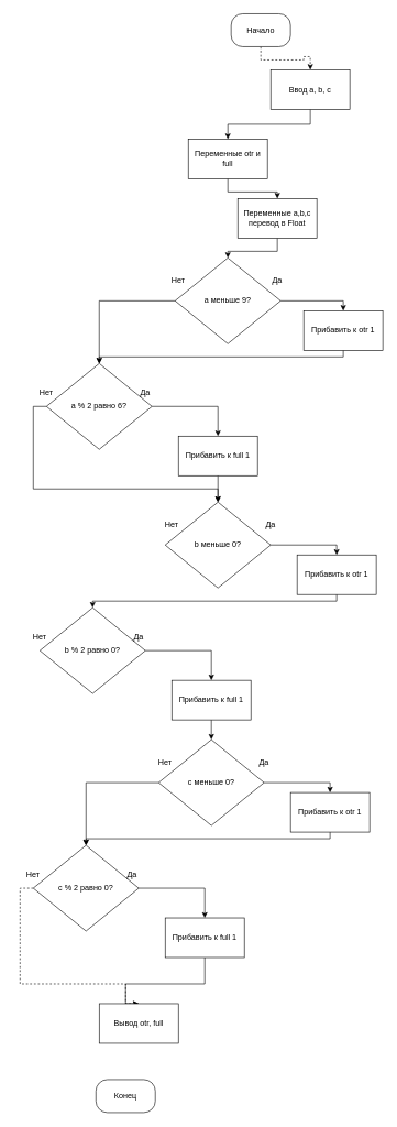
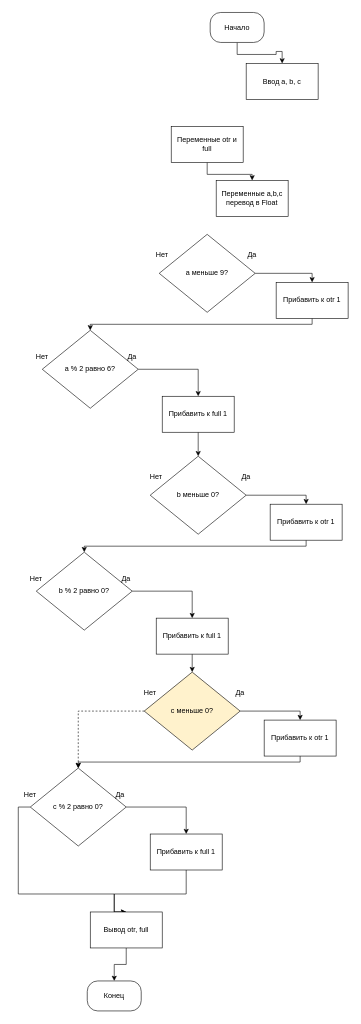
- <mxCell id="2" style="edgeStyle=orthogonalEdgeStyle;rounded=0;orthogonalLoop=1;jettySize=auto;html=1;exitX=0.5;exitY=1;exitDx=0;exitDy=0;entryX=0.5;entryY=0;entryDx=0;entryDy=0;dashed=1;" parent="1" source="3" target="8" edge="1"><mxGeometry relative="1" as="geometry" /></mxCell>
+ <mxCell id="2" style="edgeStyle=orthogonalEdgeStyle;rounded=0;orthogonalLoop=1;jettySize=auto;html=1;exitX=0.5;exitY=1;exitDx=0;exitDy=0;entryX=0.5;entryY=0;entryDx=0;entryDy=0;" parent="1" source="3" target="8" edge="1"><mxGeometry relative="1" as="geometry" /></mxCell>
- <mxCell id="7" style="edgeStyle=orthogonalEdgeStyle;rounded=0;orthogonalLoop=1;jettySize=auto;html=1;exitX=0.5;exitY=1;exitDx=0;exitDy=0;entryX=0.5;entryY=0;entryDx=0;entryDy=0;" parent="1" source="8" target="19" edge="1"><mxGeometry relative="1" as="geometry" /></mxCell>
- <mxCell id="48" style="edgeStyle=orthogonalEdgeStyle;rounded=0;orthogonalLoop=1;jettySize=auto;html=1;exitX=0.5;exitY=1;exitDx=0;exitDy=0;entryX=0.5;entryY=0;entryDx=0;entryDy=0;" edge="1" parent="1" source="49" target="6"><mxGeometry relative="1" as="geometry" /></mxCell>
- <mxCell id="4" style="edgeStyle=orthogonalEdgeStyle;rounded=0;orthogonalLoop=1;jettySize=auto;html=1;exitX=0;exitY=0.5;exitDx=0;exitDy=0;entryX=0.5;entryY=0;entryDx=0;entryDy=0;" parent="1" source="6" target="13" edge="1"><mxGeometry relative="1" as="geometry" /></mxCell>
- <mxCell id="12" style="edgeStyle=orthogonalEdgeStyle;rounded=0;orthogonalLoop=1;jettySize=auto;html=1;exitX=0;exitY=0.5;exitDx=0;exitDy=0;entryX=0.5;entryY=0;entryDx=0;entryDy=0;" edge="1" parent="1" source="13" target="23"><mxGeometry relative="1" as="geometry"><Array as="points"><mxPoint x="50" y="615" /><mxPoint x="50" y="740" /><mxPoint x="330" y="740" /></Array></mxGeometry></mxCell>
- <mxCell id="34" style="edgeStyle=orthogonalEdgeStyle;rounded=0;orthogonalLoop=1;jettySize=auto;html=1;exitX=0;exitY=0.5;exitDx=0;exitDy=0;entryX=0.5;entryY=0;entryDx=0;entryDy=0;" edge="1" parent="1" source="36" target="41"><mxGeometry relative="1" as="geometry" /></mxCell>
+ <mxCell id="34" style="edgeStyle=orthogonalEdgeStyle;rounded=0;orthogonalLoop=1;jettySize=auto;html=1;exitX=0;exitY=0.5;exitDx=0;exitDy=0;entryX=0.5;entryY=0;entryDx=0;entryDy=0;dashed=1;" edge="1" parent="1" source="36" target="41"><mxGeometry relative="1" as="geometry" /></mxCell>
- <mxCell id="36" value="c меньше 0?" style="rhombus;whiteSpace=wrap;html=1;" vertex="1" parent="1"><mxGeometry x="240" y="1120" width="160" height="130" as="geometry" /></mxCell>
+ <mxCell id="36" value="c меньше 0?" style="rhombus;whiteSpace=wrap;html=1;fillColor=#fff2cc;" vertex="1" parent="1"><mxGeometry x="240" y="1120" width="160" height="130" as="geometry" /></mxCell>
- <mxCell id="40" style="edgeStyle=orthogonalEdgeStyle;rounded=0;orthogonalLoop=1;jettySize=auto;html=1;exitX=0;exitY=0.5;exitDx=0;exitDy=0;entryX=0.5;entryY=0;entryDx=0;entryDy=0;dashed=1;" edge="1" parent="1" source="41" target="51"><mxGeometry relative="1" as="geometry"><Array as="points"><mxPoint x="30" y="1345" /><mxPoint x="30" y="1490" /><mxPoint x="190" y="1490" /></Array></mxGeometry></mxCell>
+ <mxCell id="40" style="edgeStyle=orthogonalEdgeStyle;rounded=0;orthogonalLoop=1;jettySize=auto;html=1;exitX=0;exitY=0.5;exitDx=0;exitDy=0;entryX=0.5;entryY=0;entryDx=0;entryDy=0;" edge="1" parent="1" source="41" target="51"><mxGeometry relative="1" as="geometry"><Array as="points"><mxPoint x="30" y="1345" /><mxPoint x="30" y="1490" /><mxPoint x="190" y="1490" /></Array></mxGeometry></mxCell>
+ <mxCell id="50" style="edgeStyle=orthogonalEdgeStyle;rounded=0;orthogonalLoop=1;jettySize=auto;html=1;exitX=0.5;exitY=1;exitDx=0;exitDy=0;entryX=0.5;entryY=0;entryDx=0;entryDy=0;" edge="1" parent="1" source="51" target="52"><mxGeometry relative="1" as="geometry" /></mxCell>
